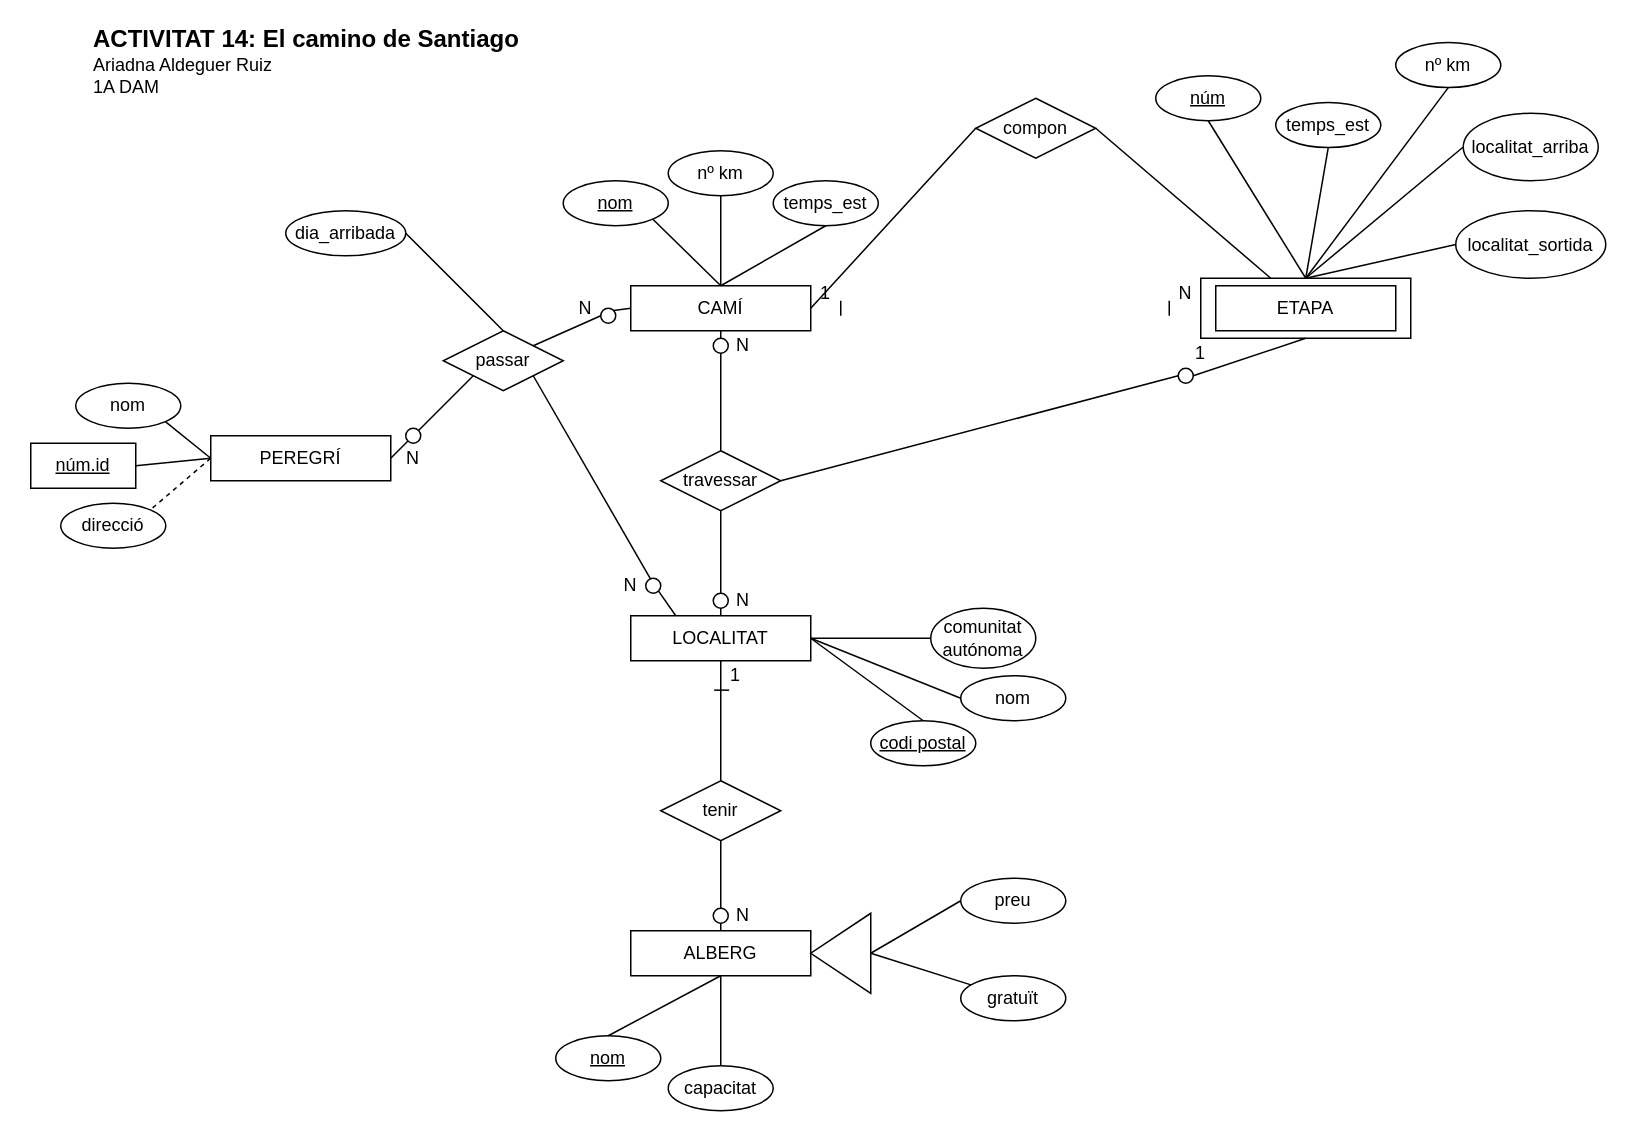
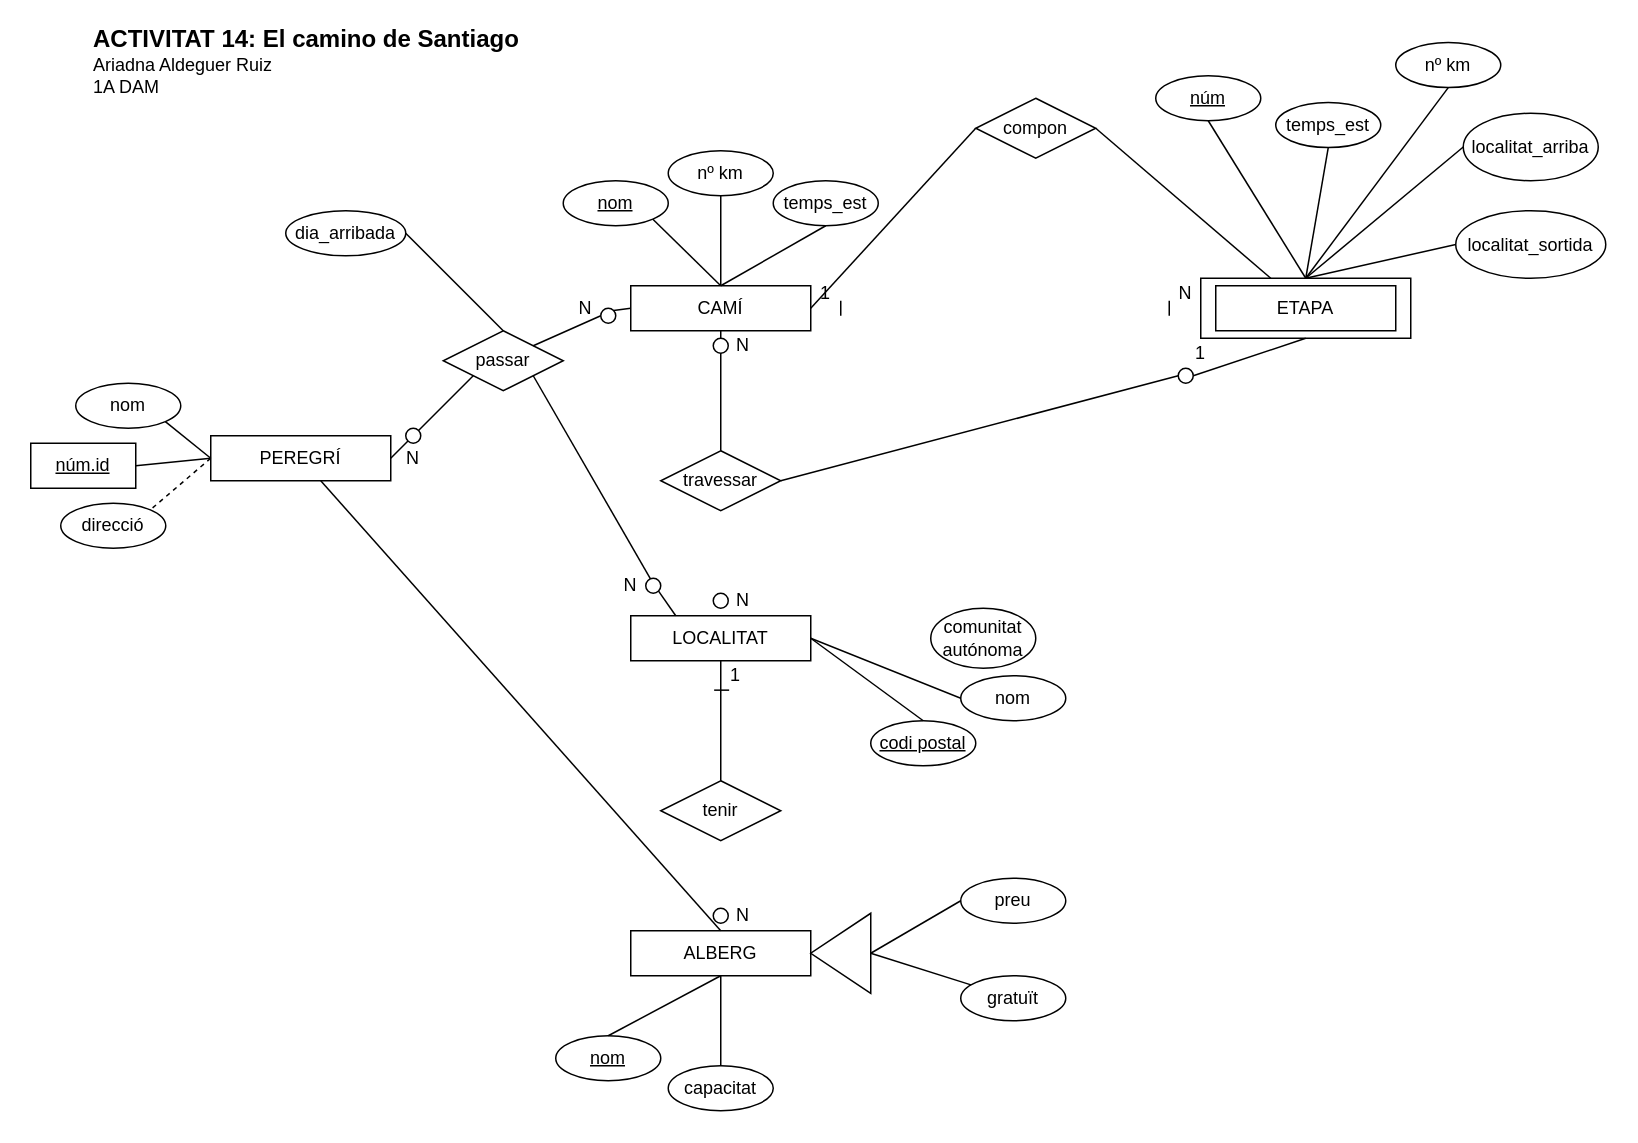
- <mxCell id="24" value="" style="endArrow=none;html=1;entryX=0.5;entryY=1;entryDx=0;entryDy=0;exitX=0.5;exitY=0;exitDx=0;exitDy=0;" parent="1" source="4" target="21" edge="1"><mxGeometry width="50" height="50" relative="1" as="geometry"><mxPoint x="490" y="410" as="sourcePoint" /><mxPoint x="670" y="370" as="targetPoint" /></mxGeometry></mxCell>
- <mxCell id="57" value="" style="endArrow=none;html=1;entryX=0;entryY=0.5;entryDx=0;entryDy=0;exitX=1;exitY=0.5;exitDx=0;exitDy=0;" parent="1" source="4" target="14" edge="1"><mxGeometry width="50" height="50" relative="1" as="geometry"><mxPoint x="550" y="425" as="sourcePoint" /><mxPoint x="490" y="350" as="targetPoint" /></mxGeometry></mxCell>
- <mxCell id="33" value="" style="endArrow=none;html=1;entryX=0.5;entryY=1;entryDx=0;entryDy=0;exitX=0.5;exitY=0;exitDx=0;exitDy=0;" parent="1" source="5" target="22" edge="1"><mxGeometry width="50" height="50" relative="1" as="geometry"><mxPoint x="695" y="440" as="sourcePoint" /><mxPoint x="650" y="445" as="targetPoint" /></mxGeometry></mxCell>
+ <mxCell id="33" value="" style="endArrow=none;html=1;exitX=0.5;exitY=0;exitDx=0;exitDy=0;" parent="1" source="5" target="7" edge="1"><mxGeometry width="50" height="50" relative="1" as="geometry"><mxPoint x="695" y="440" as="sourcePoint" /><mxPoint x="650" y="445" as="targetPoint" /></mxGeometry></mxCell>
